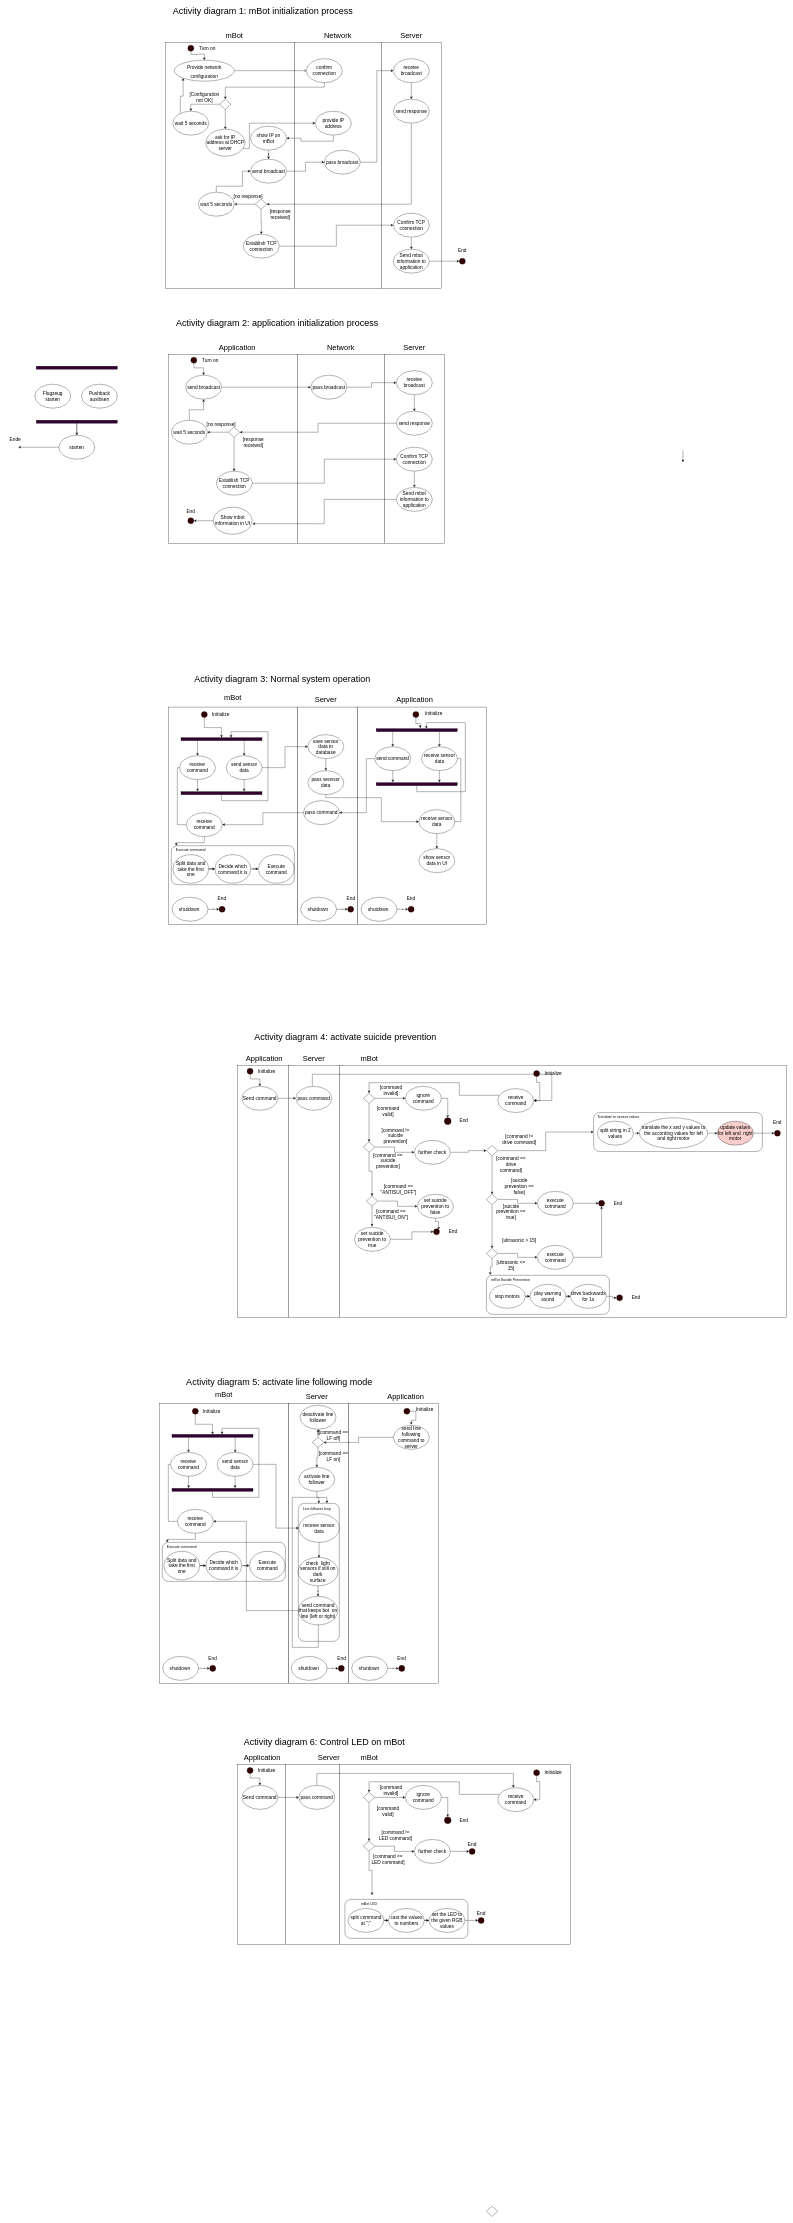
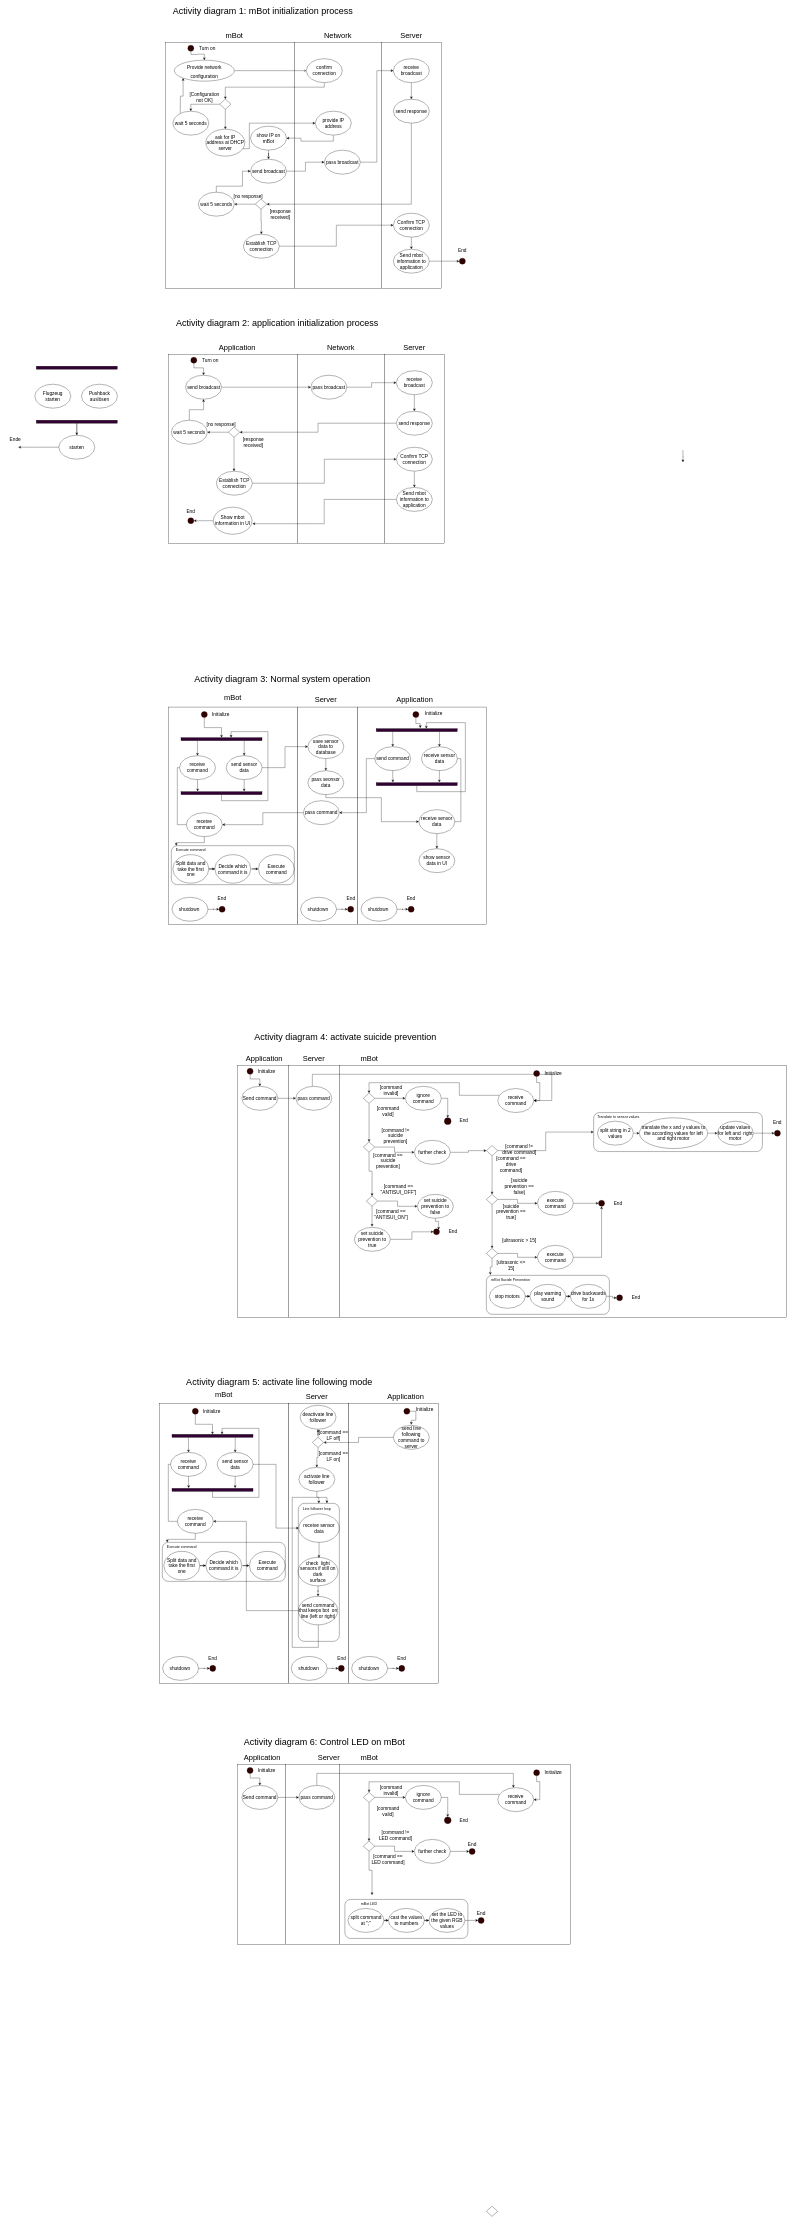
- <mxCell id="358" value="update values for left and&amp;nbsp; right motor" style="ellipse;whiteSpace=wrap;html=1;strokeWidth=1;fontSize=16;fillColor=#f8cecc;" parent="1" vertex="1"><mxGeometry x="2390" y="3736.25" width="120" height="80" as="geometry" /></mxCell>
+ <mxCell id="358" value="update values for left and&amp;nbsp; right motor" style="ellipse;whiteSpace=wrap;html=1;strokeWidth=1;fontSize=16;" parent="1" vertex="1"><mxGeometry x="2390" y="3736.25" width="120" height="80" as="geometry" /></mxCell>
- <mxCell id="202" value="[command != drive command]" style="text;html=1;strokeColor=none;fillColor=none;align=center;verticalAlign=middle;whiteSpace=wrap;rounded=0;strokeWidth=1;fontSize=16;" parent="1" vertex="1"><mxGeometry x="1670" y="3782" width="120" height="28" as="geometry" /></mxCell>
+ <mxCell id="202" value="[command != drive command]" style="text;html=1;strokeColor=none;fillColor=none;align=center;verticalAlign=middle;whiteSpace=wrap;rounded=0;strokeWidth=1;fontSize=16;" parent="1" vertex="1"><mxGeometry x="1670" y="3817" width="120" height="28" as="geometry" /></mxCell>
